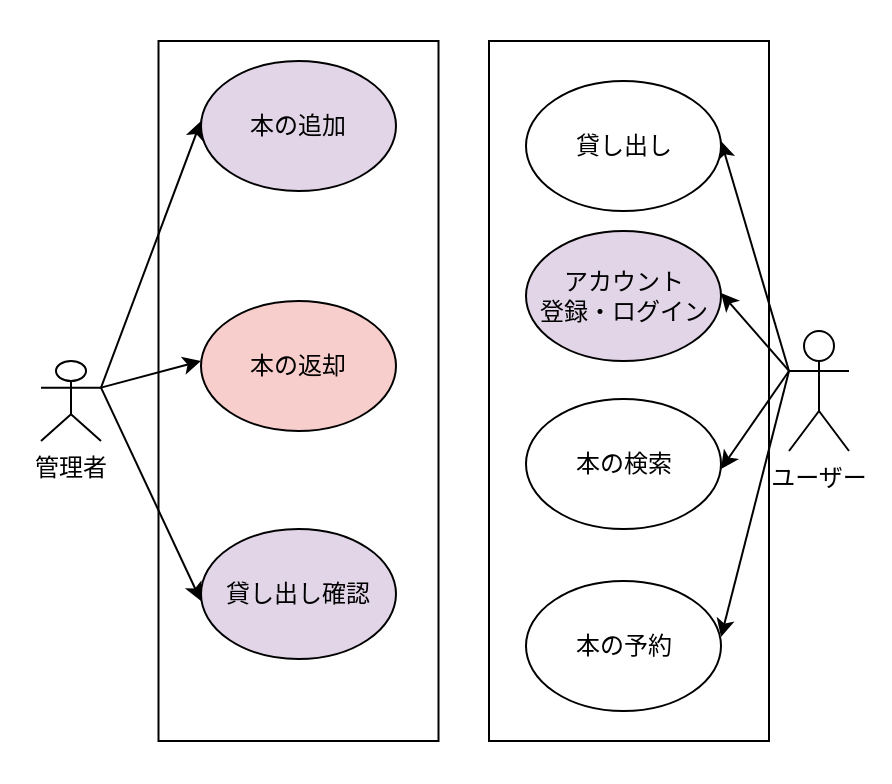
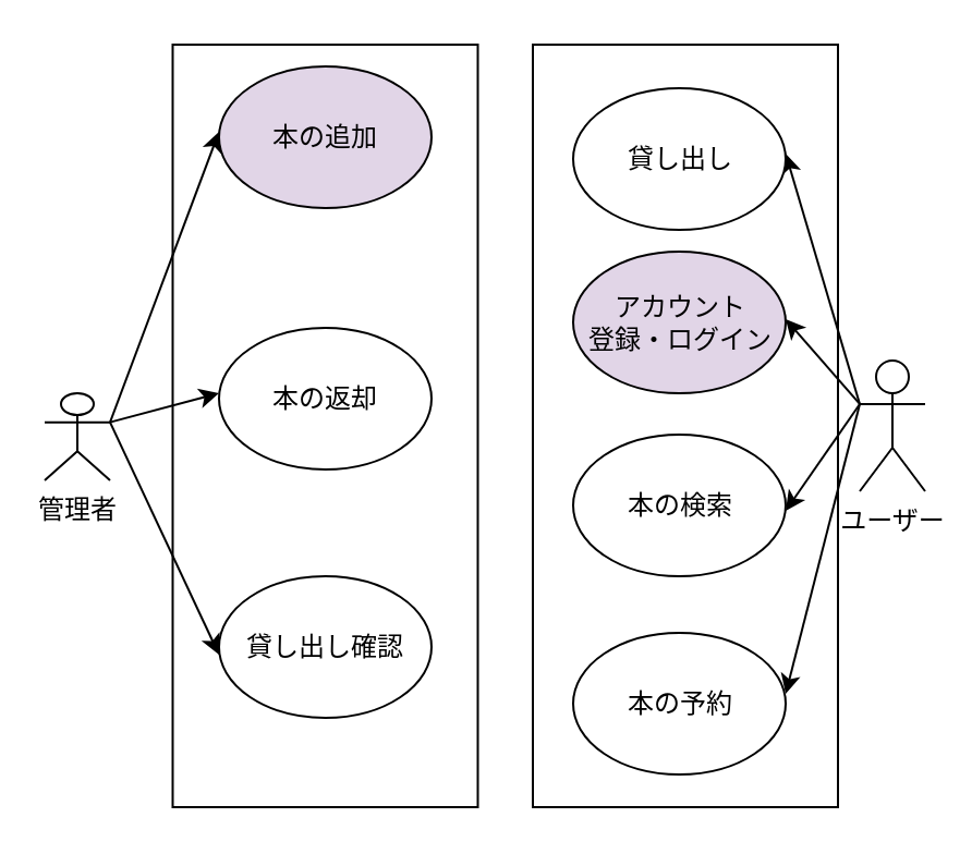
- <mxCell id="14" value="本の返却" style="ellipse;whiteSpace=wrap;html=1;fillColor=#f8cecc;" vertex="1" parent="1"><mxGeometry x="100" y="150" width="97.5" height="65" as="geometry" /></mxCell>
+ <mxCell id="14" value="本の返却" style="ellipse;whiteSpace=wrap;html=1;" vertex="1" parent="1"><mxGeometry x="100" y="150" width="97.5" height="65" as="geometry" /></mxCell>
- <mxCell id="15" value="貸し出し確認" style="ellipse;whiteSpace=wrap;html=1;fillColor=#e1d5e7;" vertex="1" parent="1"><mxGeometry x="100" y="264" width="97.5" height="65" as="geometry" /></mxCell>
+ <mxCell id="15" value="貸し出し確認" style="ellipse;whiteSpace=wrap;html=1;" vertex="1" parent="1"><mxGeometry x="100" y="264" width="97.5" height="65" as="geometry" /></mxCell>
